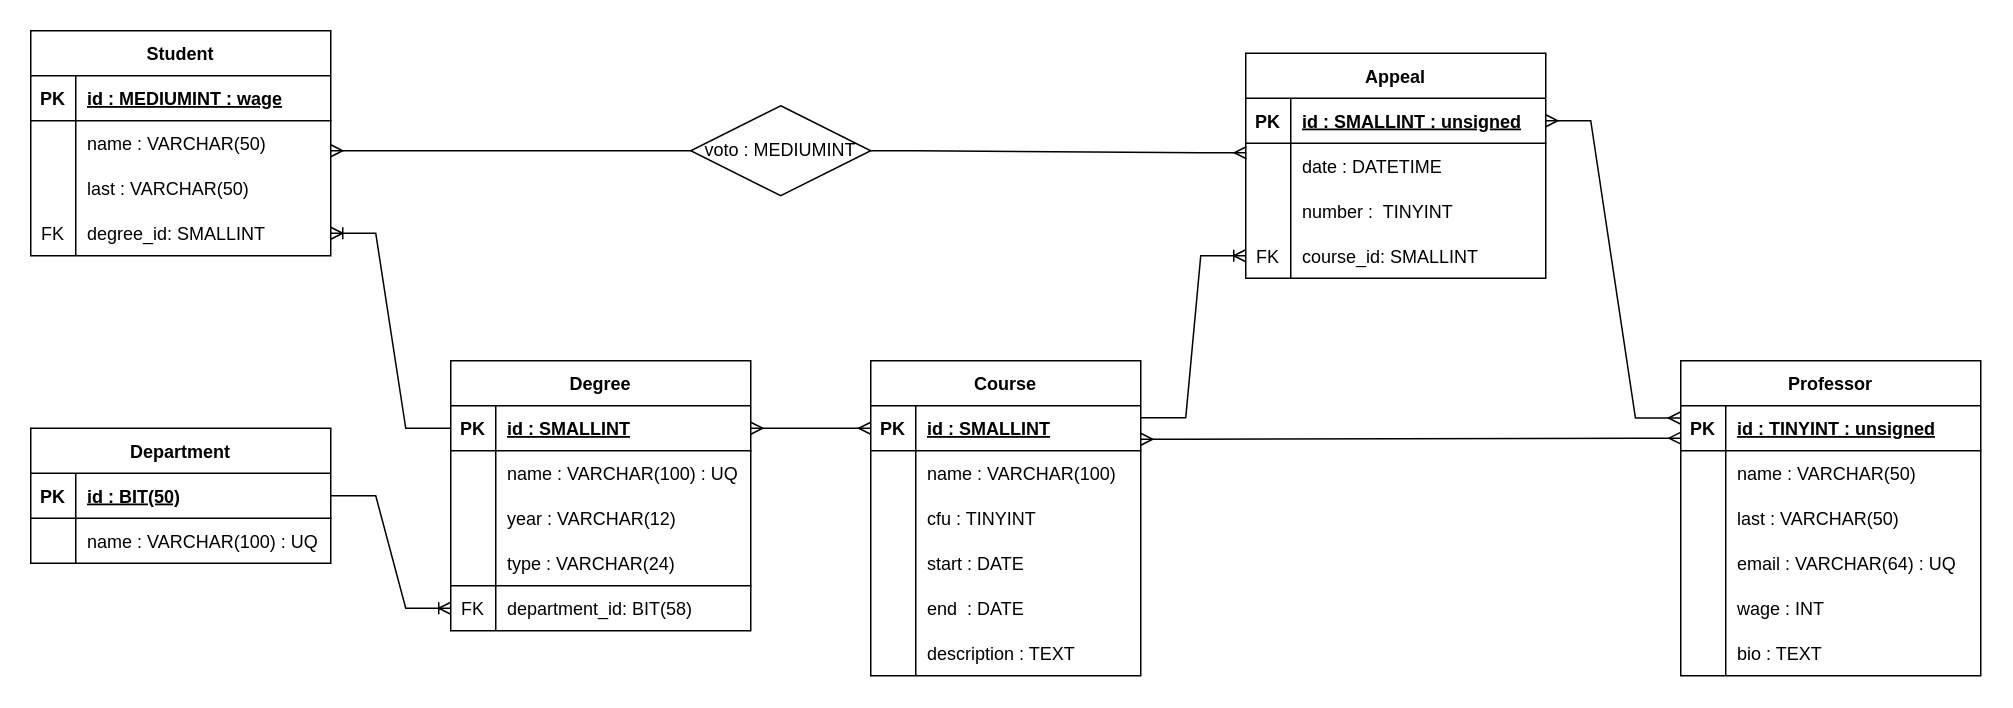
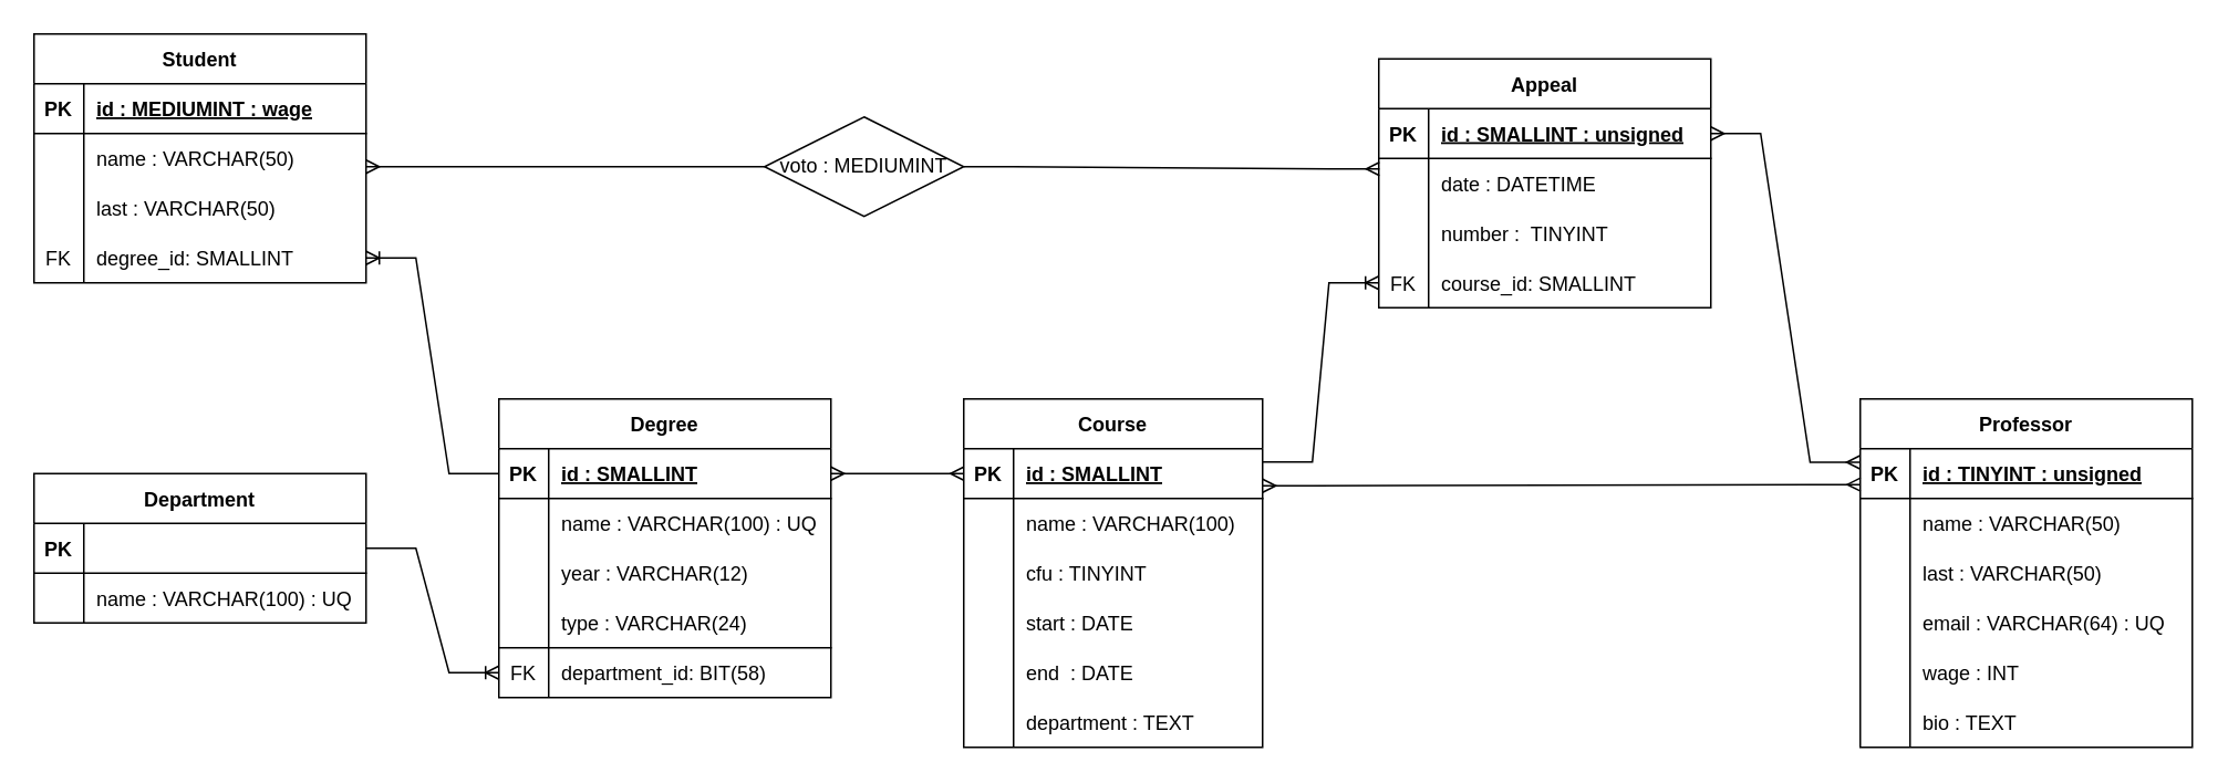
- <mxCell id="5" value="id : BIT(50)" style="shape=partialRectangle;overflow=hidden;connectable=0;fillColor=none;top=0;left=0;bottom=0;right=0;align=left;spacingLeft=6;fontStyle=5;" parent="3" vertex="1"><mxGeometry x="30" width="170" height="30" as="geometry"><mxRectangle width="170" height="30" as="alternateBounds" /></mxGeometry></mxCell>
- <mxCell id="43" value="description : TEXT" style="shape=partialRectangle;connectable=0;fillColor=none;top=0;left=0;bottom=0;right=0;align=left;spacingLeft=6;overflow=hidden;" vertex="1" parent="41"><mxGeometry x="30" width="150" height="30" as="geometry"><mxRectangle width="150" height="30" as="alternateBounds" /></mxGeometry></mxCell>
+ <mxCell id="43" value="department : TEXT" style="shape=partialRectangle;connectable=0;fillColor=none;top=0;left=0;bottom=0;right=0;align=left;spacingLeft=6;overflow=hidden;" vertex="1" parent="41"><mxGeometry x="30" width="150" height="30" as="geometry"><mxRectangle width="150" height="30" as="alternateBounds" /></mxGeometry></mxCell>
